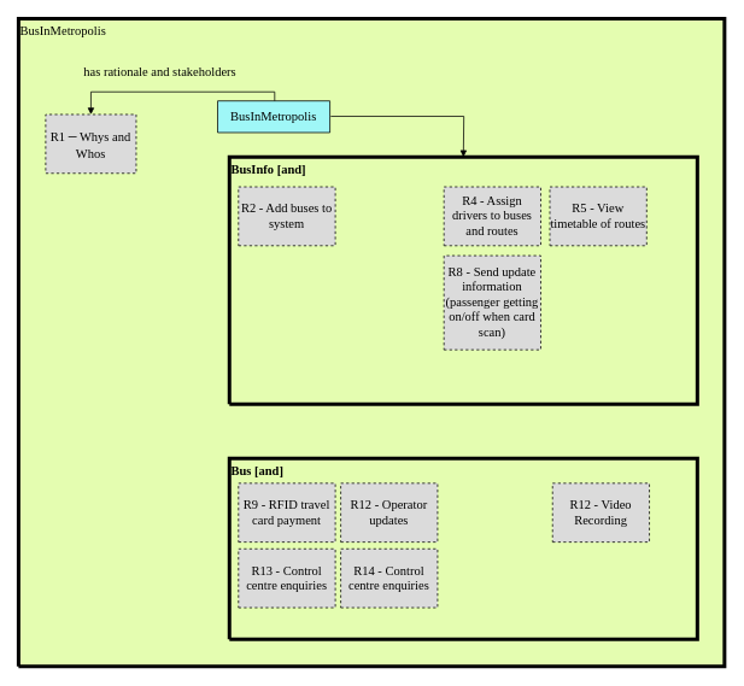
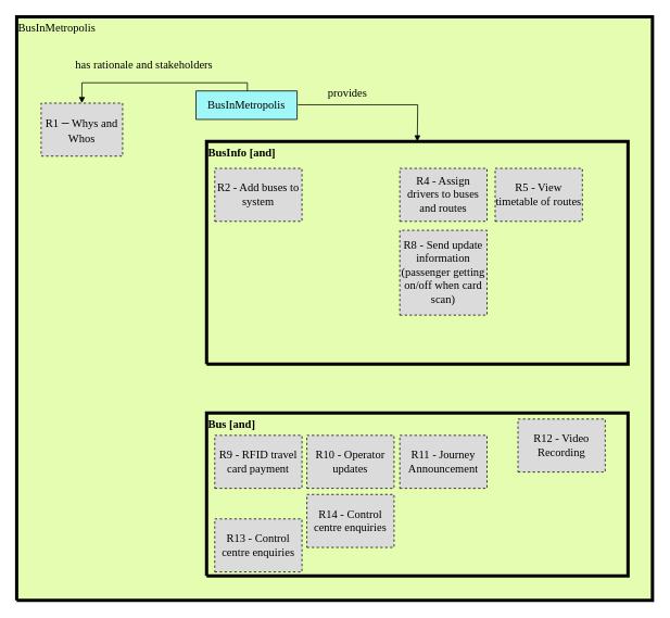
+ <mxCell id="5" value="&lt;font style=&quot;font-size:14px;font-family:Lucida Sans;color:#000000;direction:ltr;letter-spacing:0px;line-height:120%;opacity:1&quot;&gt;provides&lt;br/&gt;&lt;/font&gt;" style="verticalAlign=middle;align=center;vsdxID=10;fillColor=none;gradientColor=none;shape=stencil(nZBLDoAgDERP0z3SIyjew0SURgSD+Lu9kMZoXLhwN9O+tukAlrNpJg1SzDH4QW/URgNYgZTkjA4UkwJUgGXng+6DX1zLfmoymdXo17xh5zmRJ6Q42BWCfc2oJfdAr+Yv+AP9Cb7OJ3H/2JG1HNGz/84klThPVCc=);strokeColor=none;labelBackgroundColor=none;rounded=0;html=1;whiteSpace=wrap;" parent="1" vertex="1"><mxGeometry x="376" y="106" width="100" height="17" as="geometry" /></mxCell>
- <mxCell id="13" value="&lt;font style=&quot;font-size: 14px ; font-family: &amp;#34;lucida sans&amp;#34; ; color: #000000 ; direction: ltr ; letter-spacing: 0px ; line-height: 120% ; opacity: 1&quot;&gt;R12 - Operator updates&lt;br&gt;&lt;/font&gt;" style="verticalAlign=middle;align=center;vsdxID=7;fillColor=#dbdbdb;gradientColor=none;shape=stencil(nZBLDoAgDERP0z3SIyjew0SURgSD+Lu9kMZoXLhwN9O+tukAlrNpJg1SzDH4QW/URgNYgZTkjA4UkwJUgGXng+6DX1zLfmoymdXo17xh5zmRJ6Q42BWCfc2oJfdAr+Yv+AP9Cb7OJ3H/2JG1HNGz/84klThPVCc=);dashed=1;strokeColor=#000000;labelBackgroundColor=none;rounded=0;html=1;whiteSpace=wrap;" parent="1" vertex="1"><mxGeometry x="376" y="533.5" width="107" height="65" as="geometry" /></mxCell>
+ <mxCell id="13" value="&lt;font style=&quot;font-size: 14px ; font-family: &amp;#34;lucida sans&amp;#34; ; color: #000000 ; direction: ltr ; letter-spacing: 0px ; line-height: 120% ; opacity: 1&quot;&gt;R10 - Operator updates&lt;br&gt;&lt;/font&gt;" style="verticalAlign=middle;align=center;vsdxID=7;fillColor=#dbdbdb;gradientColor=none;shape=stencil(nZBLDoAgDERP0z3SIyjew0SURgSD+Lu9kMZoXLhwN9O+tukAlrNpJg1SzDH4QW/URgNYgZTkjA4UkwJUgGXng+6DX1zLfmoymdXo17xh5zmRJ6Q42BWCfc2oJfdAr+Yv+AP9Cb7OJ3H/2JG1HNGz/84klThPVCc=);dashed=1;strokeColor=#000000;labelBackgroundColor=none;rounded=0;html=1;whiteSpace=wrap;" parent="1" vertex="1"><mxGeometry x="376" y="533.5" width="107" height="65" as="geometry" /></mxCell>
+ <mxCell id="14" value="&lt;font style=&quot;font-size: 14px ; font-family: &amp;#34;lucida sans&amp;#34; ; color: #000000 ; direction: ltr ; letter-spacing: 0px ; line-height: 120% ; opacity: 1&quot;&gt;R11 - Journey Announcement&lt;br&gt;&lt;/font&gt;" style="verticalAlign=middle;align=center;vsdxID=7;fillColor=#dbdbdb;gradientColor=none;shape=stencil(nZBLDoAgDERP0z3SIyjew0SURgSD+Lu9kMZoXLhwN9O+tukAlrNpJg1SzDH4QW/URgNYgZTkjA4UkwJUgGXng+6DX1zLfmoymdXo17xh5zmRJ6Q42BWCfc2oJfdAr+Yv+AP9Cb7OJ3H/2JG1HNGz/84klThPVCc=);dashed=1;strokeColor=#000000;labelBackgroundColor=none;rounded=0;html=1;whiteSpace=wrap;" parent="1" vertex="1"><mxGeometry x="490" y="533.5" width="107" height="65" as="geometry" /></mxCell>
- <mxCell id="15" value="&lt;font style=&quot;font-size: 14px ; font-family: &amp;#34;lucida sans&amp;#34; ; color: #000000 ; direction: ltr ; letter-spacing: 0px ; line-height: 120% ; opacity: 1&quot;&gt;R12 - Video Recording&lt;br&gt;&lt;/font&gt;" style="verticalAlign=middle;align=center;vsdxID=7;fillColor=#dbdbdb;gradientColor=none;shape=stencil(nZBLDoAgDERP0z3SIyjew0SURgSD+Lu9kMZoXLhwN9O+tukAlrNpJg1SzDH4QW/URgNYgZTkjA4UkwJUgGXng+6DX1zLfmoymdXo17xh5zmRJ6Q42BWCfc2oJfdAr+Yv+AP9Cb7OJ3H/2JG1HNGz/84klThPVCc=);dashed=1;strokeColor=#000000;labelBackgroundColor=none;rounded=0;html=1;whiteSpace=wrap;" parent="1" vertex="1"><mxGeometry x="610" y="533.5" width="107" height="65" as="geometry" /></mxCell>
+ <mxCell id="15" value="&lt;font style=&quot;font-size: 14px ; font-family: &amp;#34;lucida sans&amp;#34; ; color: #000000 ; direction: ltr ; letter-spacing: 0px ; line-height: 120% ; opacity: 1&quot;&gt;R12 - Video Recording&lt;br&gt;&lt;/font&gt;" style="verticalAlign=middle;align=center;vsdxID=7;fillColor=#dbdbdb;gradientColor=none;shape=stencil(nZBLDoAgDERP0z3SIyjew0SURgSD+Lu9kMZoXLhwN9O+tukAlrNpJg1SzDH4QW/URgNYgZTkjA4UkwJUgGXng+6DX1zLfmoymdXo17xh5zmRJ6Q42BWCfc2oJfdAr+Yv+AP9Cb7OJ3H/2JG1HNGz/84klThPVCc=);dashed=1;strokeColor=#000000;labelBackgroundColor=none;rounded=0;html=1;whiteSpace=wrap;" parent="1" vertex="1"><mxGeometry x="635" y="513.5" width="107" height="65" as="geometry" /></mxCell>
- <mxCell id="16" value="&lt;font style=&quot;font-size: 14px ; font-family: &amp;#34;lucida sans&amp;#34; ; color: #000000 ; direction: ltr ; letter-spacing: 0px ; line-height: 120% ; opacity: 1&quot;&gt;R13 - Control centre enquiries&lt;br&gt;&lt;/font&gt;" style="verticalAlign=middle;align=center;vsdxID=7;fillColor=#dbdbdb;gradientColor=none;shape=stencil(nZBLDoAgDERP0z3SIyjew0SURgSD+Lu9kMZoXLhwN9O+tukAlrNpJg1SzDH4QW/URgNYgZTkjA4UkwJUgGXng+6DX1zLfmoymdXo17xh5zmRJ6Q42BWCfc2oJfdAr+Yv+AP9Cb7OJ3H/2JG1HNGz/84klThPVCc=);dashed=1;strokeColor=#000000;labelBackgroundColor=none;rounded=0;html=1;whiteSpace=wrap;" parent="1" vertex="1"><mxGeometry x="263" y="606" width="107" height="65" as="geometry" /></mxCell>
+ <mxCell id="16" value="&lt;font style=&quot;font-size: 14px ; font-family: &amp;#34;lucida sans&amp;#34; ; color: #000000 ; direction: ltr ; letter-spacing: 0px ; line-height: 120% ; opacity: 1&quot;&gt;R13 - Control centre enquiries&lt;br&gt;&lt;/font&gt;" style="verticalAlign=middle;align=center;vsdxID=7;fillColor=#dbdbdb;gradientColor=none;shape=stencil(nZBLDoAgDERP0z3SIyjew0SURgSD+Lu9kMZoXLhwN9O+tukAlrNpJg1SzDH4QW/URgNYgZTkjA4UkwJUgGXng+6DX1zLfmoymdXo17xh5zmRJ6Q42BWCfc2oJfdAr+Yv+AP9Cb7OJ3H/2JG1HNGz/84klThPVCc=);dashed=1;strokeColor=#000000;labelBackgroundColor=none;rounded=0;html=1;whiteSpace=wrap;" parent="1" vertex="1"><mxGeometry x="263" y="636" width="107" height="65" as="geometry" /></mxCell>
